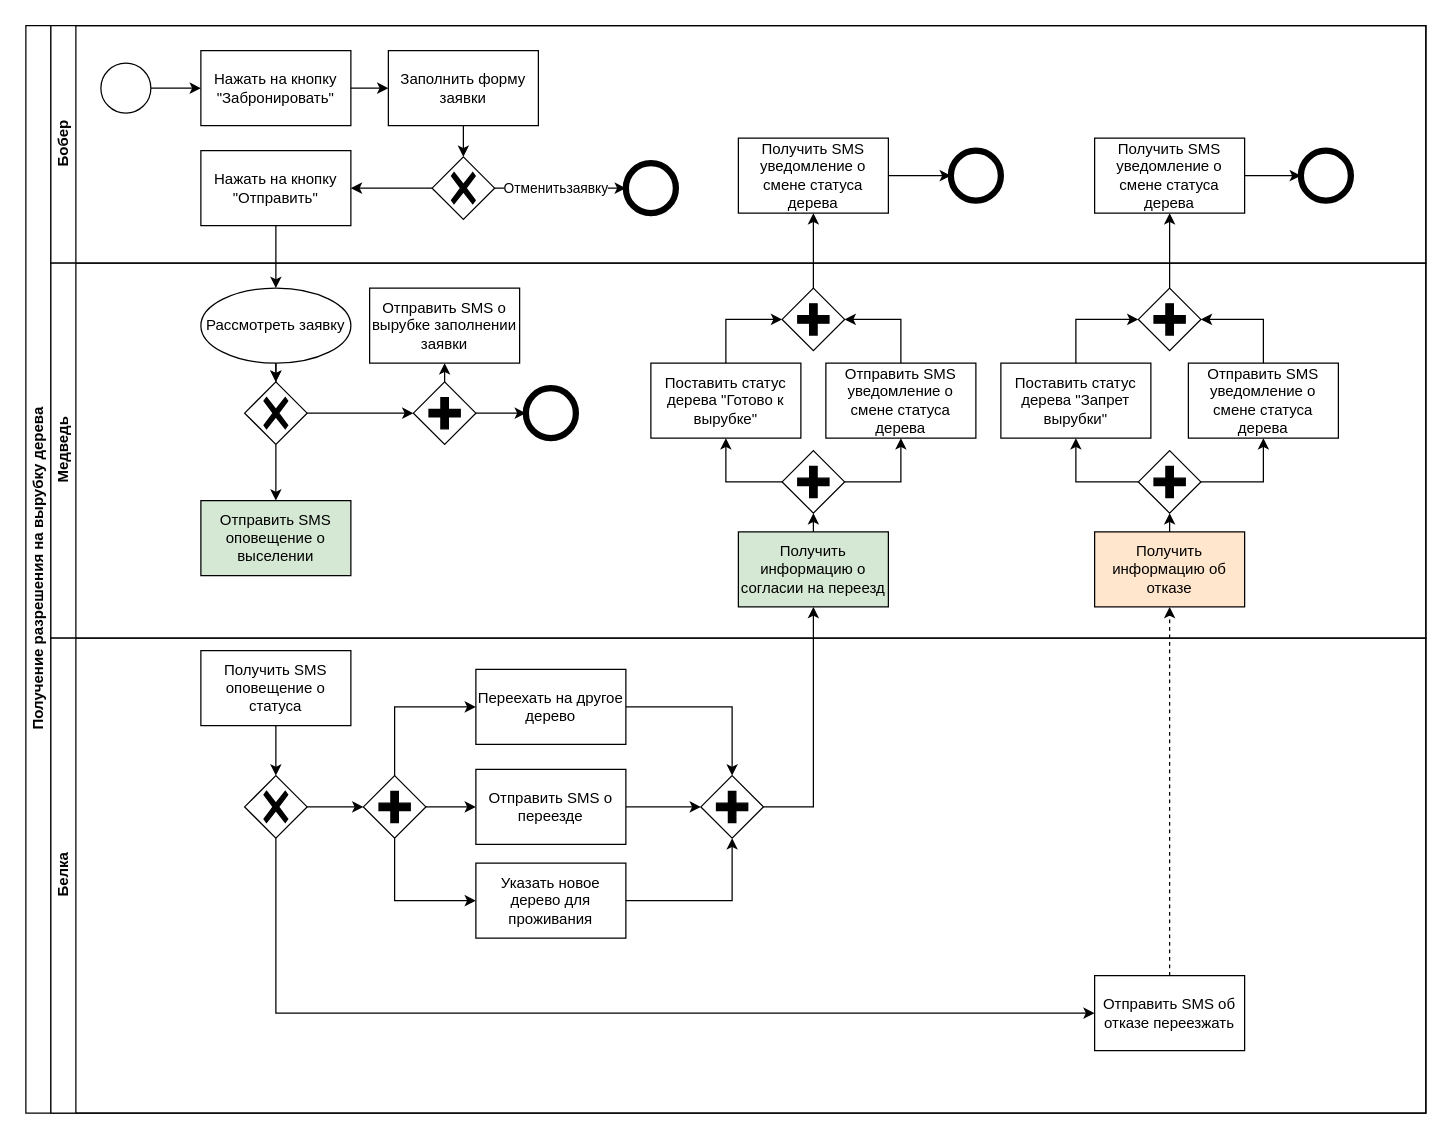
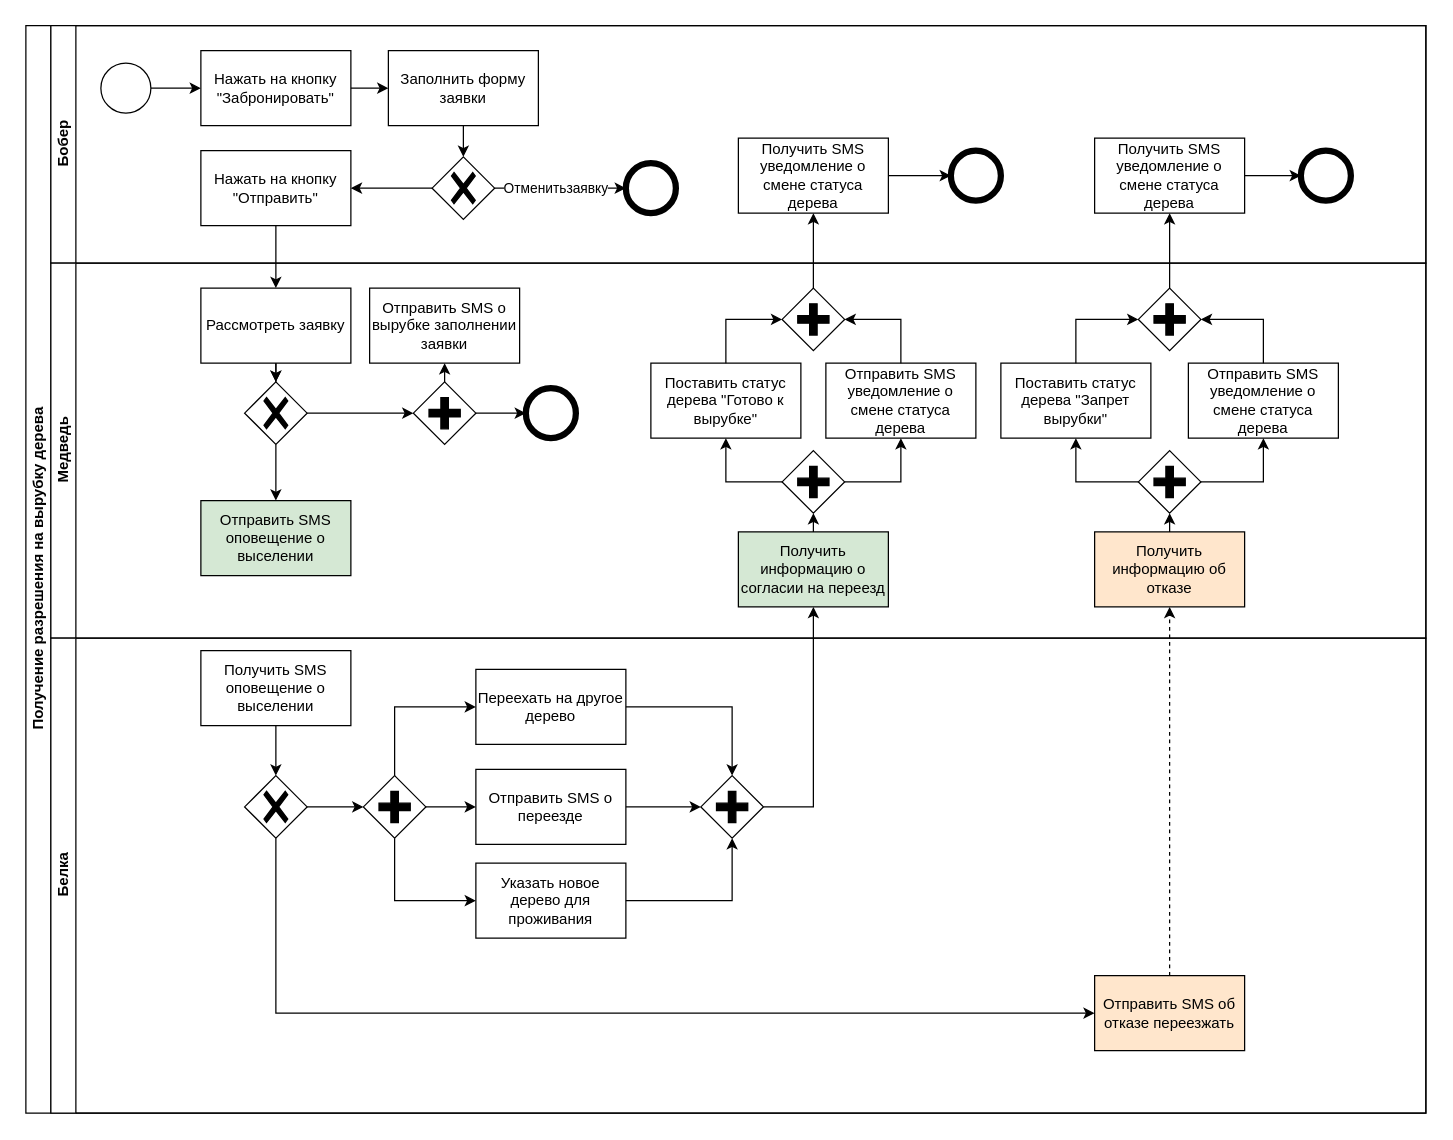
- <mxCell id="25" value="Рассмотреть заявку" style="ellipse;whiteSpace=wrap;html=1;fontFamily=Helvetica;fontSize=12;fontColor=#000000;align=center;" vertex="1" parent="23"><mxGeometry x="120" y="20" width="120" height="60" as="geometry" /></mxCell>
+ <mxCell id="25" value="Рассмотреть заявку" style="rounded=0;whiteSpace=wrap;html=1;fontFamily=Helvetica;fontSize=12;fontColor=#000000;align=center;" vertex="1" parent="23"><mxGeometry x="120" y="20" width="120" height="60" as="geometry" /></mxCell>
- <mxCell id="57" value="Получить SMS оповещение о статуса" style="rounded=0;whiteSpace=wrap;html=1;fontFamily=Helvetica;fontSize=12;fontColor=#000000;align=center;" vertex="1" parent="56"><mxGeometry x="120" y="10" width="120" height="60" as="geometry" /></mxCell>
+ <mxCell id="57" value="Получить SMS оповещение о выселении" style="rounded=0;whiteSpace=wrap;html=1;fontFamily=Helvetica;fontSize=12;fontColor=#000000;align=center;" vertex="1" parent="56"><mxGeometry x="120" y="10" width="120" height="60" as="geometry" /></mxCell>
- <mxCell id="64" value="Отправить SMS об отказе переезжать" style="rounded=0;whiteSpace=wrap;html=1;fontFamily=Helvetica;fontSize=12;fontColor=#000000;align=center;" vertex="1" parent="56"><mxGeometry x="835" y="270" width="120" height="60" as="geometry" /></mxCell>
+ <mxCell id="64" value="Отправить SMS об отказе переезжать" style="rounded=0;whiteSpace=wrap;html=1;fontFamily=Helvetica;fontSize=12;fontColor=#000000;align=center;fillColor=#ffe6cc;" vertex="1" parent="56"><mxGeometry x="835" y="270" width="120" height="60" as="geometry" /></mxCell>
